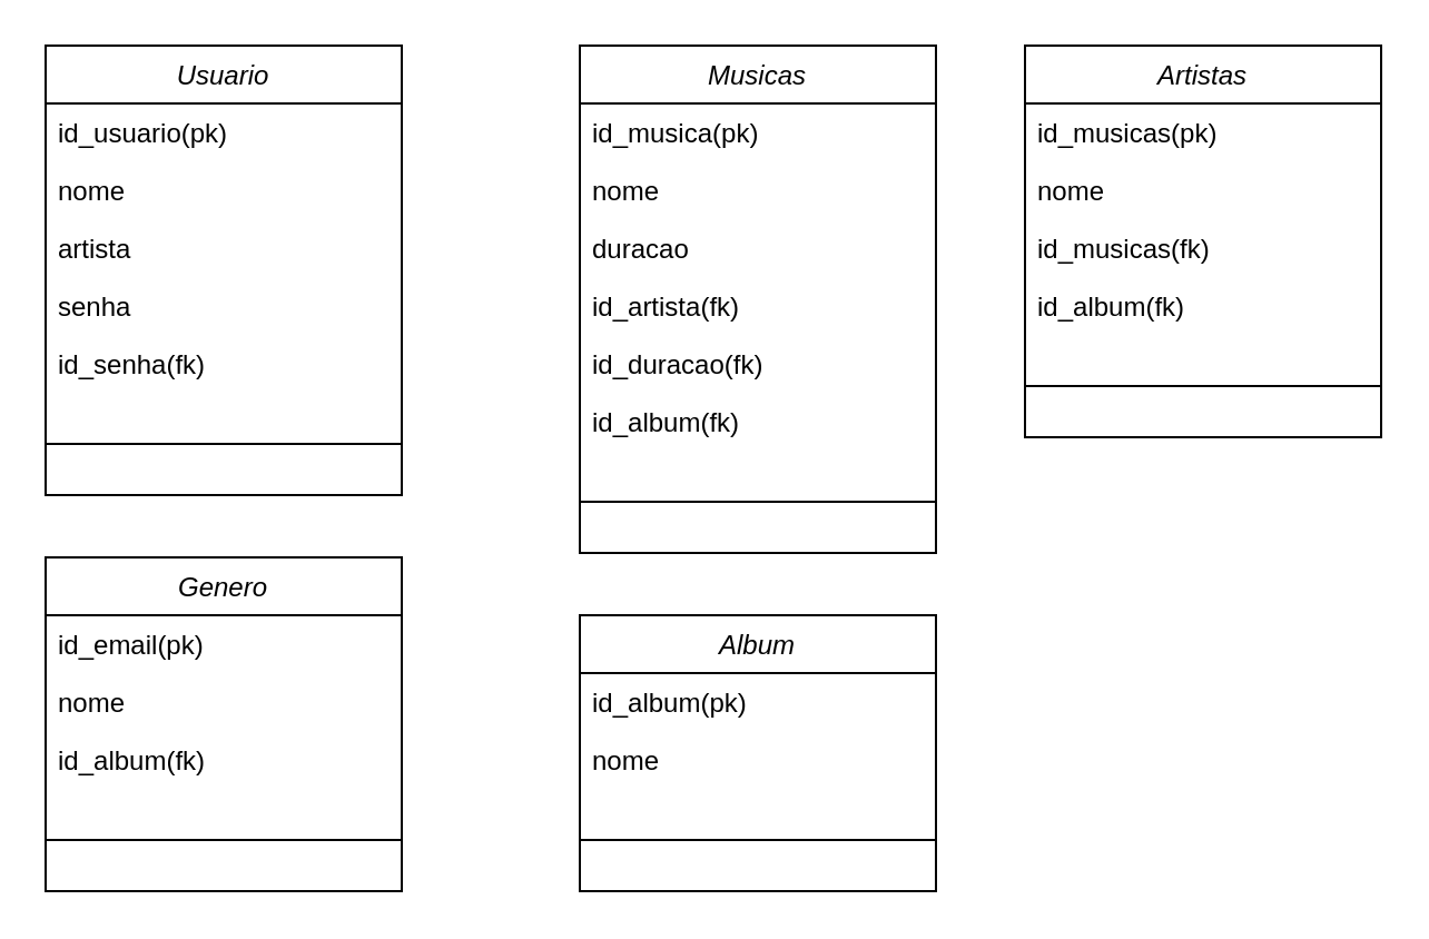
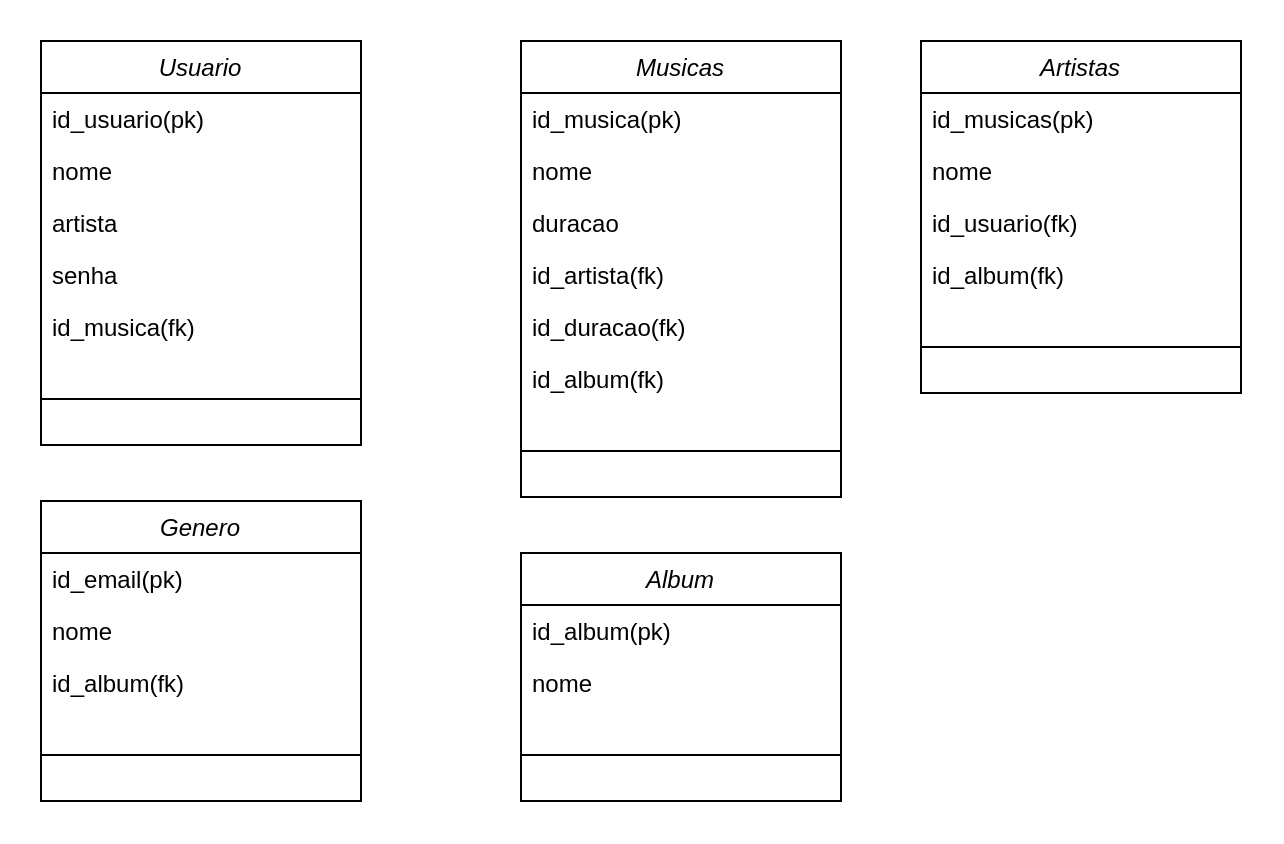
- <mxCell id="20" value="id_musicas(fk)" style="text;align=left;verticalAlign=top;spacingLeft=4;spacingRight=4;overflow=hidden;rotatable=0;points=[[0,0.5],[1,0.5]];portConstraint=eastwest;" vertex="1" parent="17"><mxGeometry y="78" width="160" height="26" as="geometry" /></mxCell>
+ <mxCell id="20" value="id_usuario(fk)" style="text;align=left;verticalAlign=top;spacingLeft=4;spacingRight=4;overflow=hidden;rotatable=0;points=[[0,0.5],[1,0.5]];portConstraint=eastwest;" vertex="1" parent="17"><mxGeometry y="78" width="160" height="26" as="geometry" /></mxCell>
- <mxCell id="7" value="id_senha(fk)" style="text;align=left;verticalAlign=top;spacingLeft=4;spacingRight=4;overflow=hidden;rotatable=0;points=[[0,0.5],[1,0.5]];portConstraint=eastwest;rounded=0;shadow=0;html=0;" vertex="1" parent="2"><mxGeometry y="130" width="160" height="26" as="geometry" /></mxCell>
+ <mxCell id="7" value="id_musica(fk)" style="text;align=left;verticalAlign=top;spacingLeft=4;spacingRight=4;overflow=hidden;rotatable=0;points=[[0,0.5],[1,0.5]];portConstraint=eastwest;rounded=0;shadow=0;html=0;" vertex="1" parent="2"><mxGeometry y="130" width="160" height="26" as="geometry" /></mxCell>
